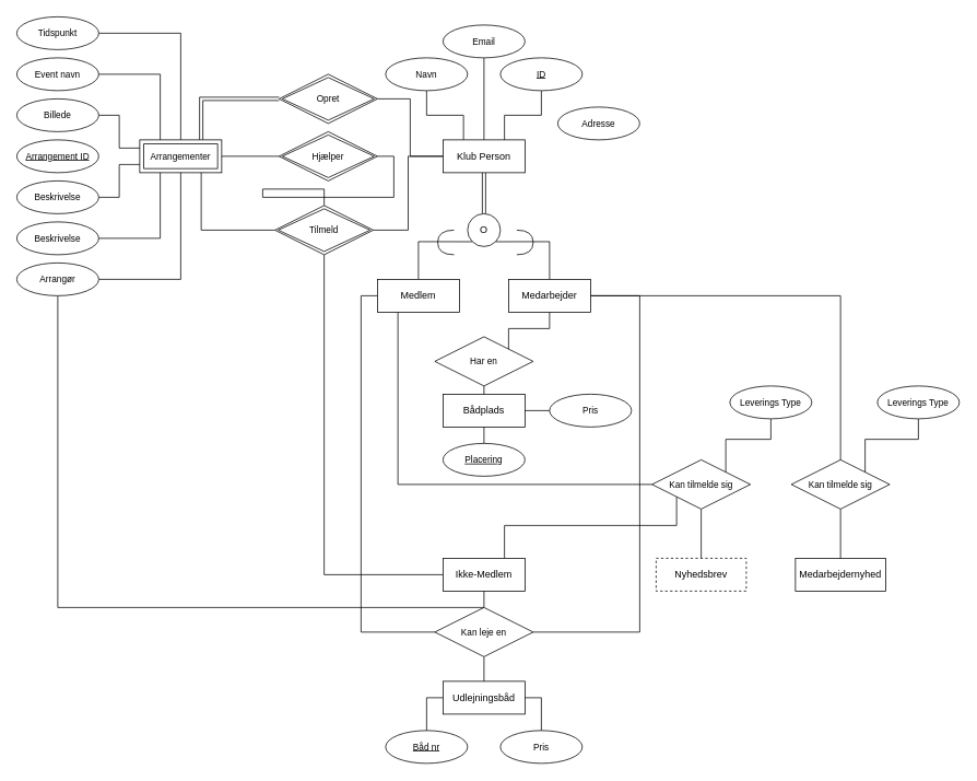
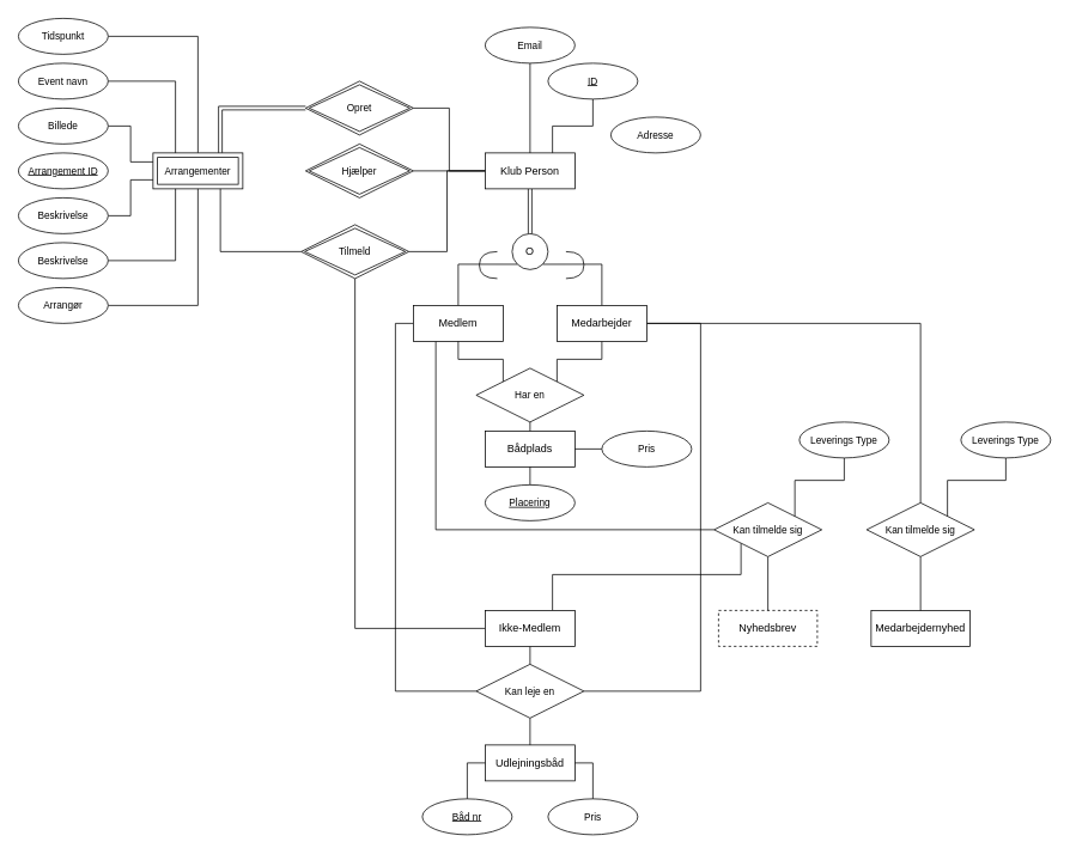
- <mxCell id="26" value="Navn" style="ellipse;whiteSpace=wrap;html=1;align=center;fontFamily=Helvetica;fontSize=11;fontColor=default;labelBackgroundColor=default;" parent="1" vertex="1"><mxGeometry x="470" y="70" width="100" height="40" as="geometry" /></mxCell>
- <mxCell id="3" style="edgeStyle=orthogonalEdgeStyle;rounded=0;orthogonalLoop=1;jettySize=auto;html=1;exitX=0.25;exitY=0;exitDx=0;exitDy=0;entryX=0.5;entryY=1;entryDx=0;entryDy=0;strokeColor=default;align=center;verticalAlign=middle;fontFamily=Helvetica;fontSize=11;fontColor=default;labelBackgroundColor=default;endArrow=none;endFill=0;" parent="1" source="5" target="26" edge="1"><mxGeometry relative="1" as="geometry" /></mxCell>
- <mxCell id="43" style="edgeStyle=orthogonalEdgeStyle;rounded=0;orthogonalLoop=1;jettySize=auto;html=1;exitX=0;exitY=0.5;exitDx=0;exitDy=0;entryX=1;entryY=0.5;entryDx=0;entryDy=0;strokeColor=default;align=center;verticalAlign=middle;fontFamily=Helvetica;fontSize=11;fontColor=default;labelBackgroundColor=default;endArrow=none;endFill=0;" parent="1" source="45" target="38" edge="1"><mxGeometry relative="1" as="geometry" /></mxCell>
- <mxCell id="44" style="edgeStyle=orthogonalEdgeStyle;rounded=0;orthogonalLoop=1;jettySize=auto;html=1;exitX=1;exitY=0.5;exitDx=0;exitDy=0;strokeColor=default;align=center;verticalAlign=middle;fontFamily=Helvetica;fontSize=11;fontColor=default;labelBackgroundColor=default;endArrow=none;endFill=0;" parent="1" source="45" target="42" edge="1"><mxGeometry relative="1" as="geometry" /></mxCell>
+ <mxCell id="44" style="edgeStyle=orthogonalEdgeStyle;rounded=0;orthogonalLoop=1;jettySize=auto;html=1;exitX=1;exitY=0.5;exitDx=0;exitDy=0;entryX=0;entryY=0.5;entryDx=0;entryDy=0;strokeColor=default;align=center;verticalAlign=middle;fontFamily=Helvetica;fontSize=11;fontColor=default;labelBackgroundColor=default;endArrow=none;endFill=0;" parent="1" source="45" target="5" edge="1"><mxGeometry relative="1" as="geometry" /></mxCell>
+ <mxCell id="32" style="edgeStyle=orthogonalEdgeStyle;rounded=0;orthogonalLoop=1;jettySize=auto;html=1;exitX=0;exitY=0;exitDx=0;exitDy=0;entryX=0.5;entryY=1;entryDx=0;entryDy=0;endArrow=none;endFill=0;" edge="1" parent="1" source="33" target="11"><mxGeometry relative="1" as="geometry"><Array as="points"><mxPoint x="560" y="400" /><mxPoint x="510" y="400" /></Array></mxGeometry></mxCell>
- <mxCell id="18" style="edgeStyle=orthogonalEdgeStyle;rounded=0;orthogonalLoop=1;jettySize=auto;html=1;exitX=0.5;exitY=1;exitDx=0;exitDy=0;strokeColor=default;align=center;verticalAlign=middle;fontFamily=Helvetica;fontSize=11;fontColor=default;labelBackgroundColor=default;endArrow=none;endFill=0;" parent="1" source="21" target="71" edge="1"><mxGeometry relative="1" as="geometry" /></mxCell>
+ <mxCell id="18" style="edgeStyle=orthogonalEdgeStyle;rounded=0;orthogonalLoop=1;jettySize=auto;html=1;exitX=0.5;exitY=1;exitDx=0;exitDy=0;entryX=0.5;entryY=0;entryDx=0;entryDy=0;strokeColor=default;align=center;verticalAlign=middle;fontFamily=Helvetica;fontSize=11;fontColor=default;labelBackgroundColor=default;endArrow=none;endFill=0;" parent="1" source="21" target="35" edge="1"><mxGeometry relative="1" as="geometry" /></mxCell>
